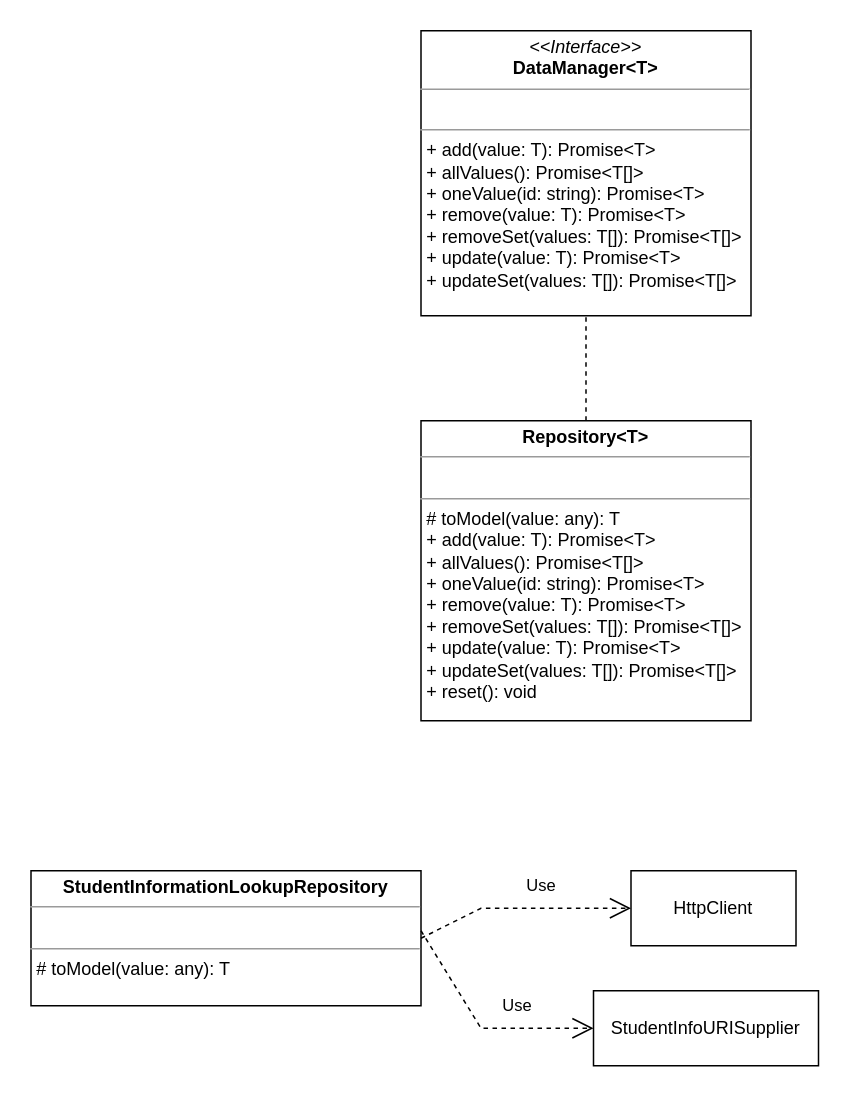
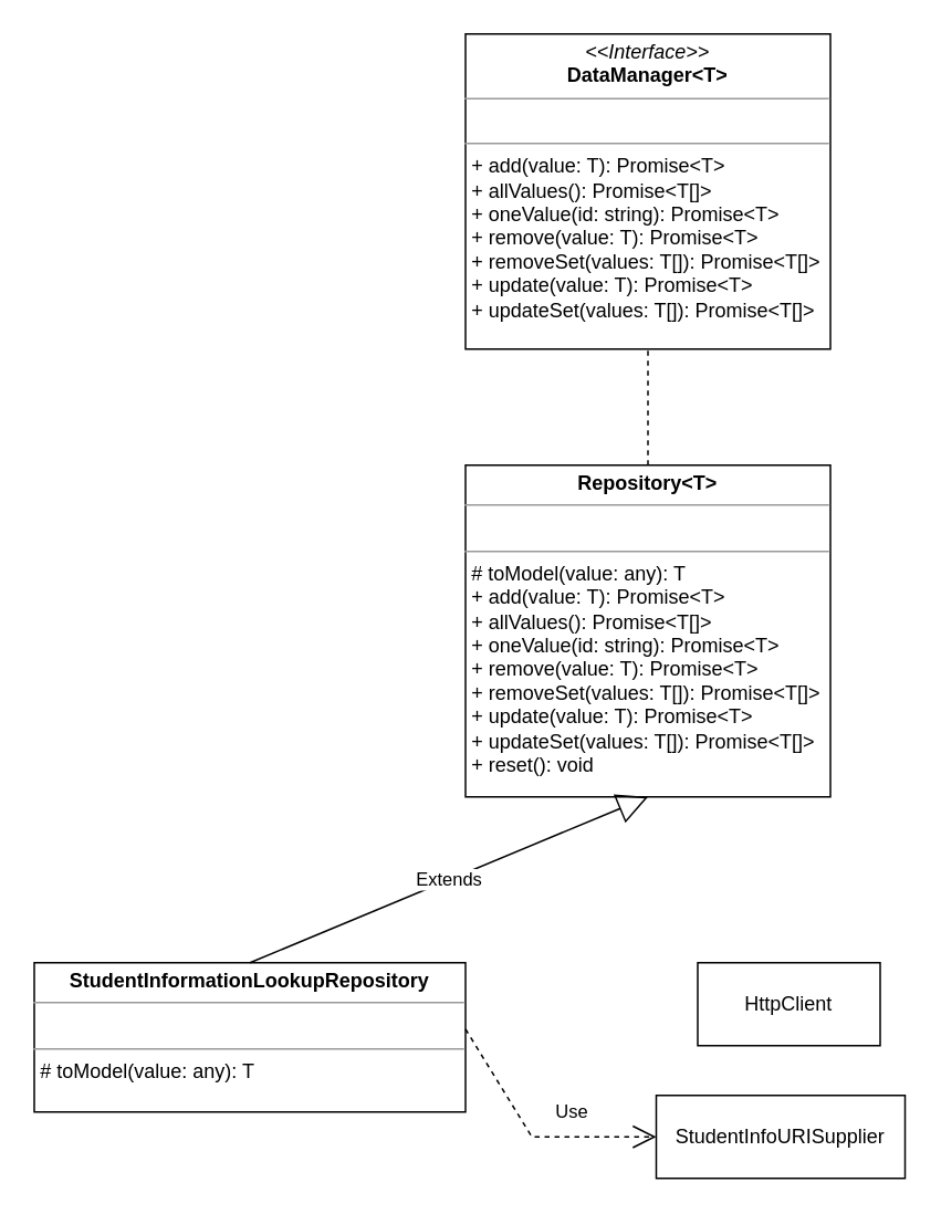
+ <mxCell id="7" value="Extends" style="endArrow=block;endSize=16;endFill=0;html=1;rounded=0;exitX=0.5;exitY=0;exitDx=0;exitDy=0;entryX=0.5;entryY=1;entryDx=0;entryDy=0;" edge="1" parent="1" source="6" target="3"><mxGeometry width="160" relative="1" as="geometry"><mxPoint x="470" y="560" as="sourcePoint" /><mxPoint x="630" y="560" as="targetPoint" /></mxGeometry></mxCell>
- <mxCell id="10" value="Use" style="endArrow=open;endSize=12;dashed=1;html=1;rounded=0;exitX=1;exitY=0.5;exitDx=0;exitDy=0;entryX=0;entryY=0.5;entryDx=0;entryDy=0;" edge="1" parent="1" source="6" target="8"><mxGeometry x="0.171" y="15" width="160" relative="1" as="geometry"><mxPoint x="510" y="530" as="sourcePoint" /><mxPoint x="650" y="510" as="targetPoint" /><Array as="points"><mxPoint x="320" y="605" /></Array><mxPoint as="offset" /></mxGeometry></mxCell>
